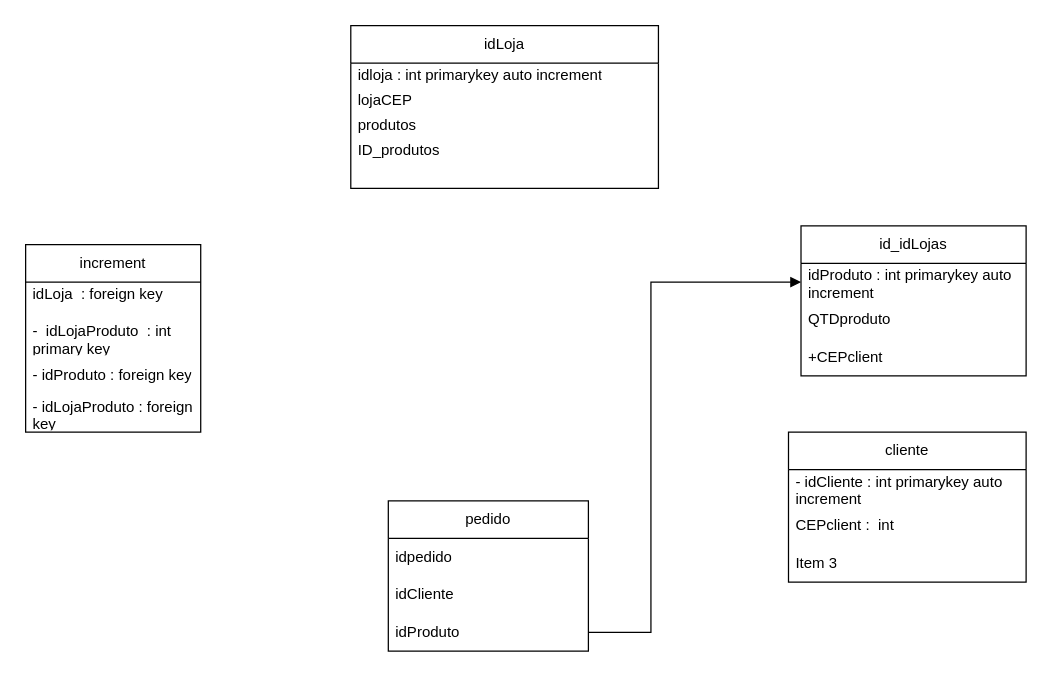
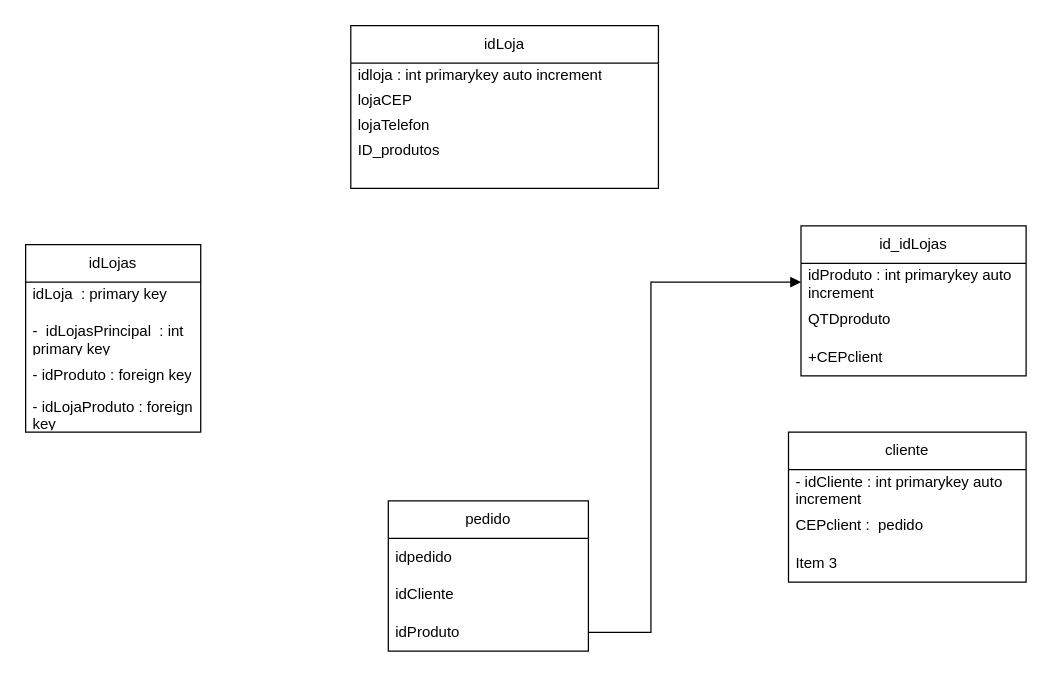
- <mxCell id="10" value="produtos" style="text;strokeColor=none;fillColor=none;align=left;verticalAlign=middle;spacingLeft=4;spacingRight=4;overflow=hidden;points=[[0,0.5],[1,0.5]];portConstraint=eastwest;rotatable=0;whiteSpace=wrap;html=1;" vertex="1" parent="7"><mxGeometry y="70" width="246" height="20" as="geometry" /></mxCell>
+ <mxCell id="10" value="lojaTelefon" style="text;strokeColor=none;fillColor=none;align=left;verticalAlign=middle;spacingLeft=4;spacingRight=4;overflow=hidden;points=[[0,0.5],[1,0.5]];portConstraint=eastwest;rotatable=0;whiteSpace=wrap;html=1;" vertex="1" parent="7"><mxGeometry y="70" width="246" height="20" as="geometry" /></mxCell>
- <mxCell id="2" value="increment" style="swimlane;fontStyle=0;childLayout=stackLayout;horizontal=1;startSize=30;horizontalStack=0;resizeParent=1;resizeParentMax=0;resizeLast=0;collapsible=1;marginBottom=0;whiteSpace=wrap;html=1;" vertex="1" parent="1"><mxGeometry x="20" y="195" width="140" height="150" as="geometry" /></mxCell>
+ <mxCell id="2" value="idLojas" style="swimlane;fontStyle=0;childLayout=stackLayout;horizontal=1;startSize=30;horizontalStack=0;resizeParent=1;resizeParentMax=0;resizeLast=0;collapsible=1;marginBottom=0;whiteSpace=wrap;html=1;" vertex="1" parent="1"><mxGeometry x="20" y="195" width="140" height="150" as="geometry" /></mxCell>
- <mxCell id="3" value="idLoja&amp;nbsp; : foreign key&amp;nbsp;&lt;div&gt;&amp;nbsp;&lt;/div&gt;" style="text;strokeColor=none;fillColor=none;align=left;verticalAlign=middle;spacingLeft=4;spacingRight=4;overflow=hidden;points=[[0,0.5],[1,0.5]];portConstraint=eastwest;rotatable=0;whiteSpace=wrap;html=1;" vertex="1" parent="2"><mxGeometry y="30" width="140" height="30" as="geometry" /></mxCell>
+ <mxCell id="3" value="idLoja&amp;nbsp; : primary key&amp;nbsp;&lt;div&gt;&amp;nbsp;&lt;/div&gt;" style="text;strokeColor=none;fillColor=none;align=left;verticalAlign=middle;spacingLeft=4;spacingRight=4;overflow=hidden;points=[[0,0.5],[1,0.5]];portConstraint=eastwest;rotatable=0;whiteSpace=wrap;html=1;" vertex="1" parent="2"><mxGeometry y="30" width="140" height="30" as="geometry" /></mxCell>
- <mxCell id="4" value="-&amp;nbsp; idLojaProduto&amp;nbsp; : int primary key" style="text;strokeColor=none;fillColor=none;align=left;verticalAlign=middle;spacingLeft=4;spacingRight=4;overflow=hidden;points=[[0,0.5],[1,0.5]];portConstraint=eastwest;rotatable=0;whiteSpace=wrap;html=1;" vertex="1" parent="2"><mxGeometry y="60" width="140" height="30" as="geometry" /></mxCell>
+ <mxCell id="4" value="-&amp;nbsp; idLojasPrincipal&amp;nbsp; : int primary key" style="text;strokeColor=none;fillColor=none;align=left;verticalAlign=middle;spacingLeft=4;spacingRight=4;overflow=hidden;points=[[0,0.5],[1,0.5]];portConstraint=eastwest;rotatable=0;whiteSpace=wrap;html=1;" vertex="1" parent="2"><mxGeometry y="60" width="140" height="30" as="geometry" /></mxCell>
- <mxCell id="24" value="CEPclient :&amp;nbsp; int&amp;nbsp;" style="text;strokeColor=none;fillColor=none;align=left;verticalAlign=middle;spacingLeft=4;spacingRight=4;overflow=hidden;points=[[0,0.5],[1,0.5]];portConstraint=eastwest;rotatable=0;whiteSpace=wrap;html=1;" vertex="1" parent="22"><mxGeometry y="60" width="190" height="30" as="geometry" /></mxCell>
+ <mxCell id="24" value="CEPclient :&amp;nbsp; pedido&amp;nbsp;" style="text;strokeColor=none;fillColor=none;align=left;verticalAlign=middle;spacingLeft=4;spacingRight=4;overflow=hidden;points=[[0,0.5],[1,0.5]];portConstraint=eastwest;rotatable=0;whiteSpace=wrap;html=1;" vertex="1" parent="22"><mxGeometry y="60" width="190" height="30" as="geometry" /></mxCell>
